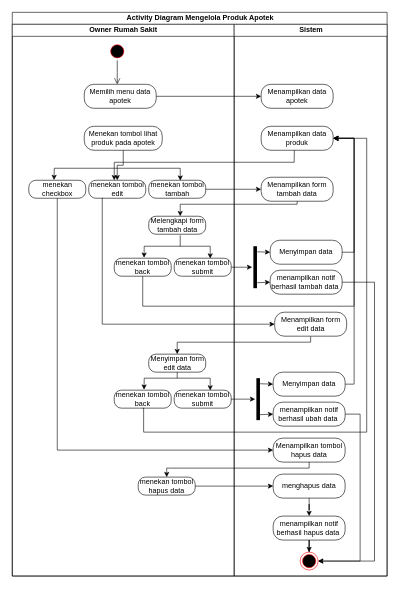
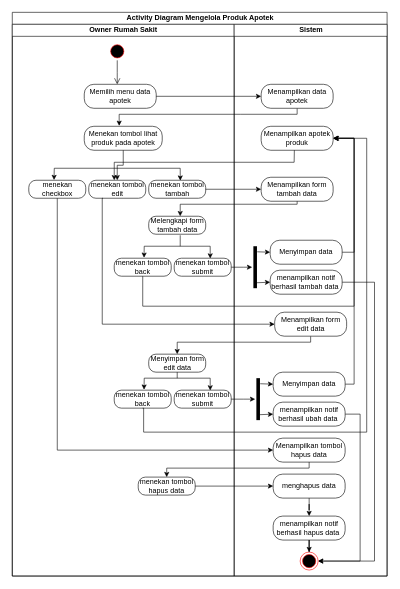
+ <mxCell id="28" style="edgeStyle=orthogonalEdgeStyle;rounded=0;orthogonalLoop=1;jettySize=auto;html=1;entryX=0.448;entryY=-0.019;entryDx=0;entryDy=0;entryPerimeter=0;" parent="2" source="33" target="5" edge="1"><mxGeometry relative="1" as="geometry"><Array as="points"><mxPoint x="380" y="170" /><mxPoint x="114" y="170" /></Array></mxGeometry></mxCell>
- <mxCell id="34" value="Menampilkan data produk" style="rounded=1;whiteSpace=wrap;html=1;arcSize=40;fontColor=#000000;fillColor=default;strokeColor=default;" parent="32" vertex="1"><mxGeometry x="45.0" y="170" width="120" height="40" as="geometry" /></mxCell>
+ <mxCell id="34" value="Menampilkan apotek produk" style="rounded=1;whiteSpace=wrap;html=1;arcSize=40;fontColor=#000000;fillColor=default;strokeColor=default;" parent="32" vertex="1"><mxGeometry x="45.0" y="170" width="120" height="40" as="geometry" /></mxCell>
